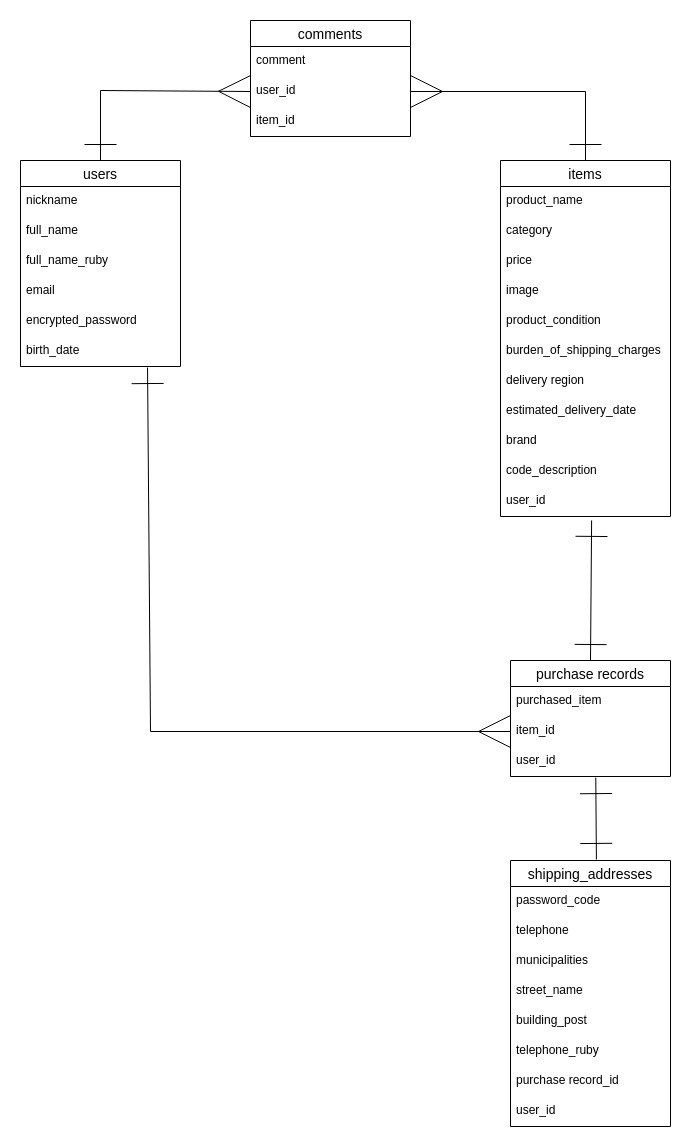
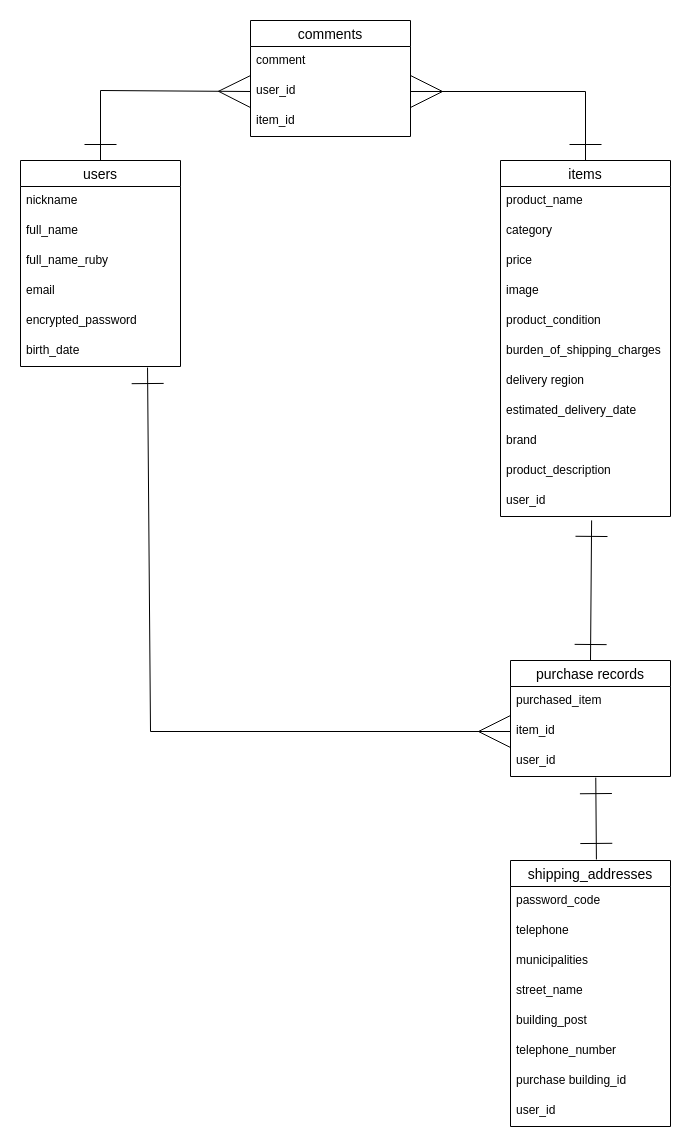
- <mxCell id="22" value="code_description" style="text;strokeColor=none;fillColor=none;spacingLeft=4;spacingRight=4;overflow=hidden;rotatable=0;points=[[0,0.5],[1,0.5]];portConstraint=eastwest;fontSize=12;" parent="12" vertex="1"><mxGeometry y="296" width="170" height="30" as="geometry" /></mxCell>
+ <mxCell id="22" value="product_description" style="text;strokeColor=none;fillColor=none;spacingLeft=4;spacingRight=4;overflow=hidden;rotatable=0;points=[[0,0.5],[1,0.5]];portConstraint=eastwest;fontSize=12;" parent="12" vertex="1"><mxGeometry y="296" width="170" height="30" as="geometry" /></mxCell>
- <mxCell id="40" value="telephone_ruby" style="text;strokeColor=none;fillColor=none;spacingLeft=4;spacingRight=4;overflow=hidden;rotatable=0;points=[[0,0.5],[1,0.5]];portConstraint=eastwest;fontSize=12;" parent="34" vertex="1"><mxGeometry y="176" width="160" height="30" as="geometry" /></mxCell>
+ <mxCell id="40" value="telephone_number" style="text;strokeColor=none;fillColor=none;spacingLeft=4;spacingRight=4;overflow=hidden;rotatable=0;points=[[0,0.5],[1,0.5]];portConstraint=eastwest;fontSize=12;" parent="34" vertex="1"><mxGeometry y="176" width="160" height="30" as="geometry" /></mxCell>
- <mxCell id="41" value="purchase record_id" style="text;strokeColor=none;fillColor=none;spacingLeft=4;spacingRight=4;overflow=hidden;rotatable=0;points=[[0,0.5],[1,0.5]];portConstraint=eastwest;fontSize=12;" parent="34" vertex="1"><mxGeometry y="206" width="160" height="30" as="geometry" /></mxCell>
+ <mxCell id="41" value="purchase building_id" style="text;strokeColor=none;fillColor=none;spacingLeft=4;spacingRight=4;overflow=hidden;rotatable=0;points=[[0,0.5],[1,0.5]];portConstraint=eastwest;fontSize=12;" parent="34" vertex="1"><mxGeometry y="206" width="160" height="30" as="geometry" /></mxCell>
